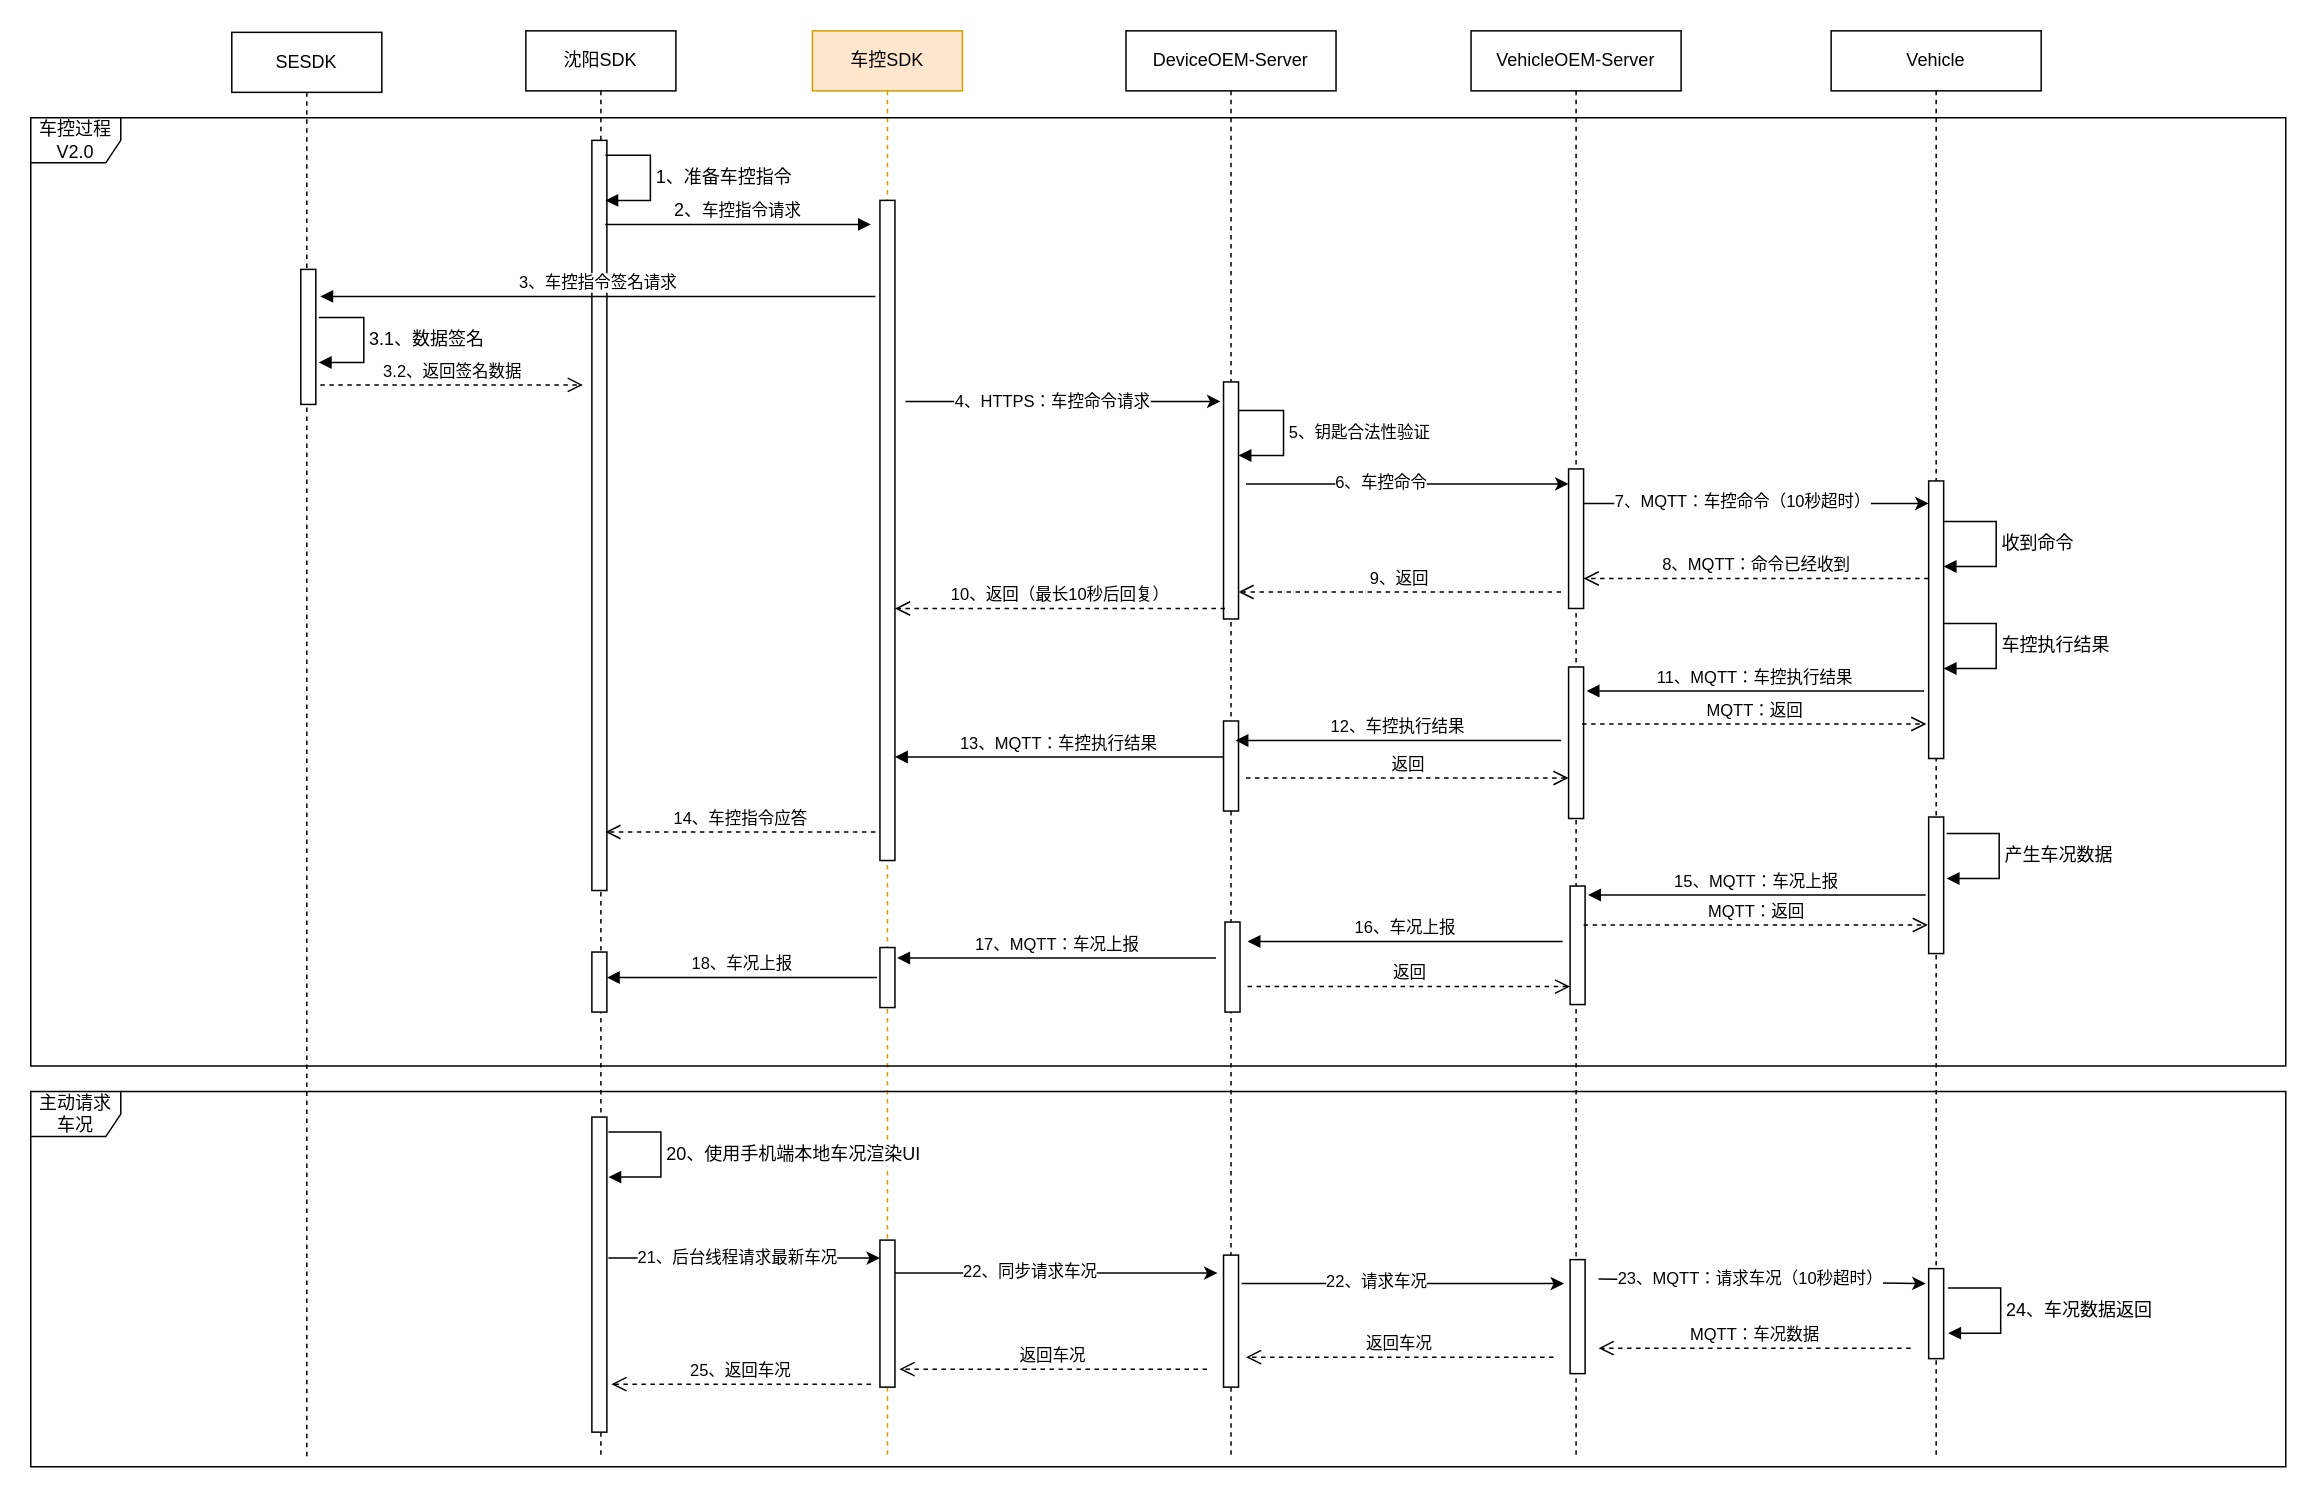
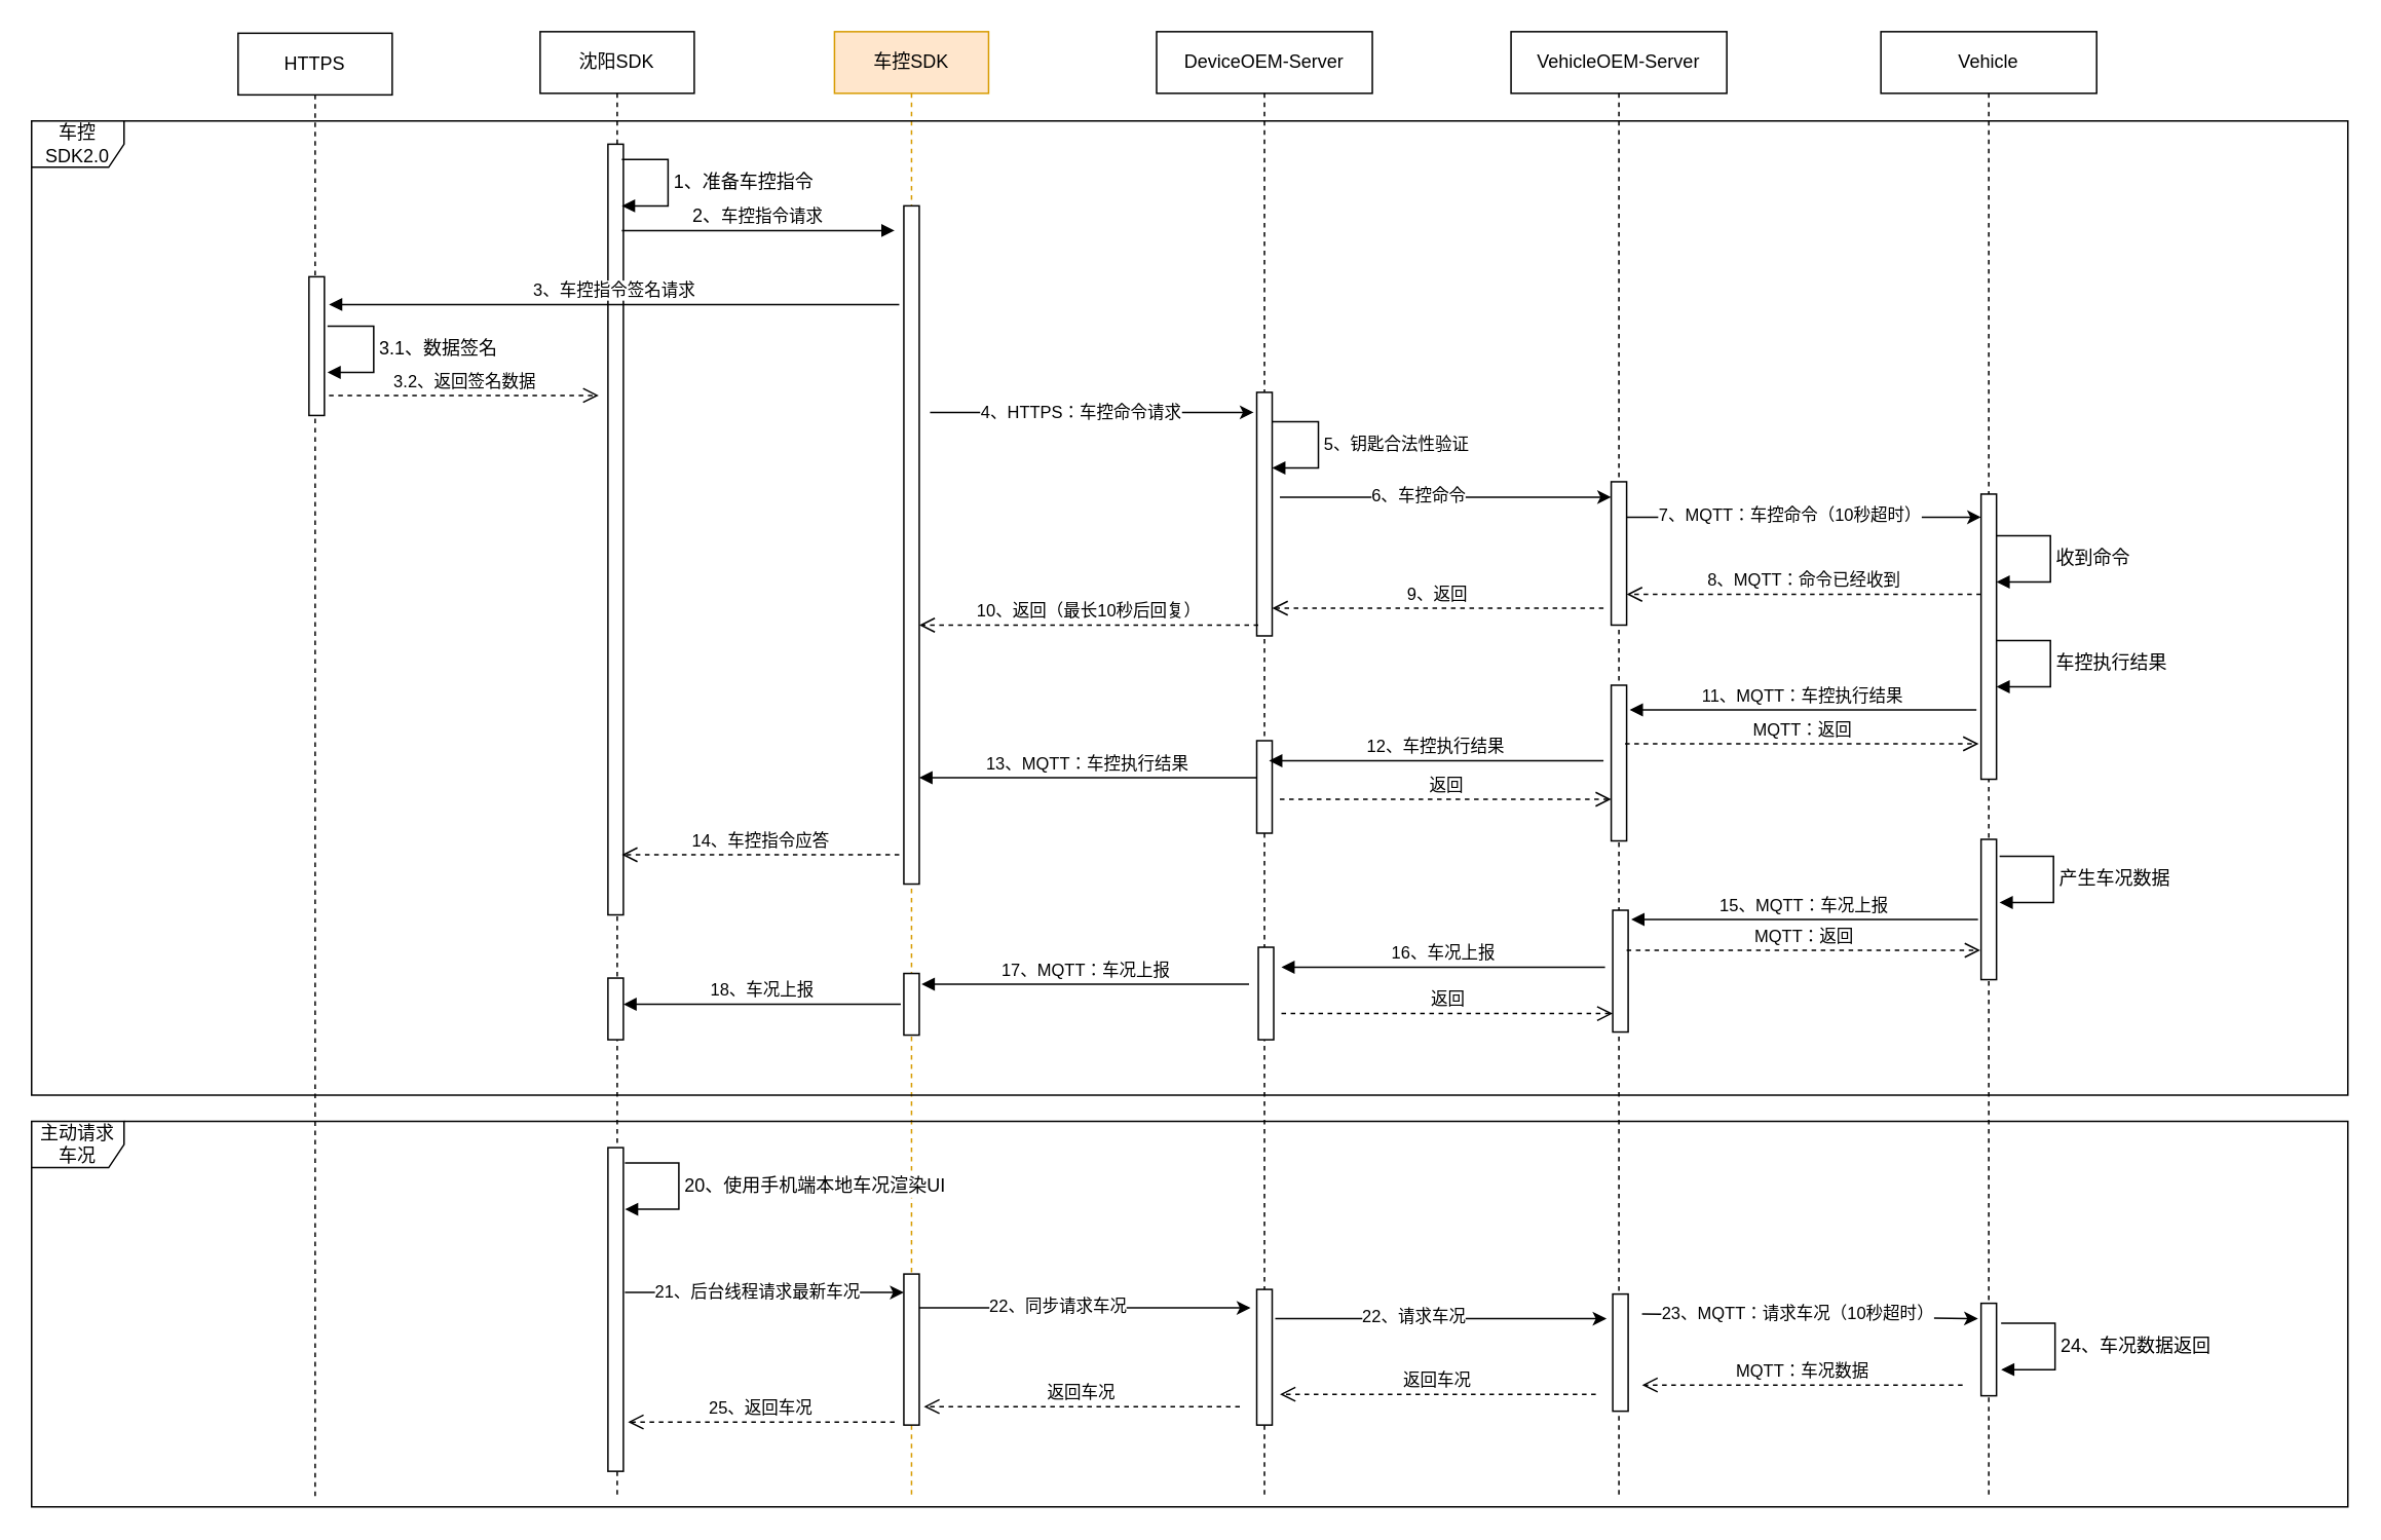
- <mxCell id="48" value="SESDK" style="shape=umlLifeline;perimeter=lifelinePerimeter;whiteSpace=wrap;html=1;container=0;dropTarget=0;collapsible=0;recursiveResize=0;outlineConnect=0;portConstraint=eastwest;newEdgeStyle={&quot;edgeStyle&quot;:&quot;elbowEdgeStyle&quot;,&quot;elbow&quot;:&quot;vertical&quot;,&quot;curved&quot;:0,&quot;rounded&quot;:0};" vertex="1" parent="1"><mxGeometry x="154" y="21" width="100" height="949" as="geometry" /></mxCell>
+ <mxCell id="48" value="HTTPS" style="shape=umlLifeline;perimeter=lifelinePerimeter;whiteSpace=wrap;html=1;container=0;dropTarget=0;collapsible=0;recursiveResize=0;outlineConnect=0;portConstraint=eastwest;newEdgeStyle={&quot;edgeStyle&quot;:&quot;elbowEdgeStyle&quot;,&quot;elbow&quot;:&quot;vertical&quot;,&quot;curved&quot;:0,&quot;rounded&quot;:0};" vertex="1" parent="1"><mxGeometry x="154" y="21" width="100" height="949" as="geometry" /></mxCell>
- <mxCell id="47" value="车控过程V2.0" style="shape=umlFrame;whiteSpace=wrap;html=1;pointerEvents=0;sketch=0;strokeColor=default;align=center;verticalAlign=middle;fontFamily=Helvetica;fontSize=12;fontColor=default;fillColor=default;" parent="1" vertex="1"><mxGeometry x="20" y="78" width="1503" height="632" as="geometry" /></mxCell>
+ <mxCell id="47" value="车控SDK2.0" style="shape=umlFrame;whiteSpace=wrap;html=1;pointerEvents=0;sketch=0;strokeColor=default;align=center;verticalAlign=middle;fontFamily=Helvetica;fontSize=12;fontColor=default;fillColor=default;" parent="1" vertex="1"><mxGeometry x="20" y="78" width="1503" height="632" as="geometry" /></mxCell>
